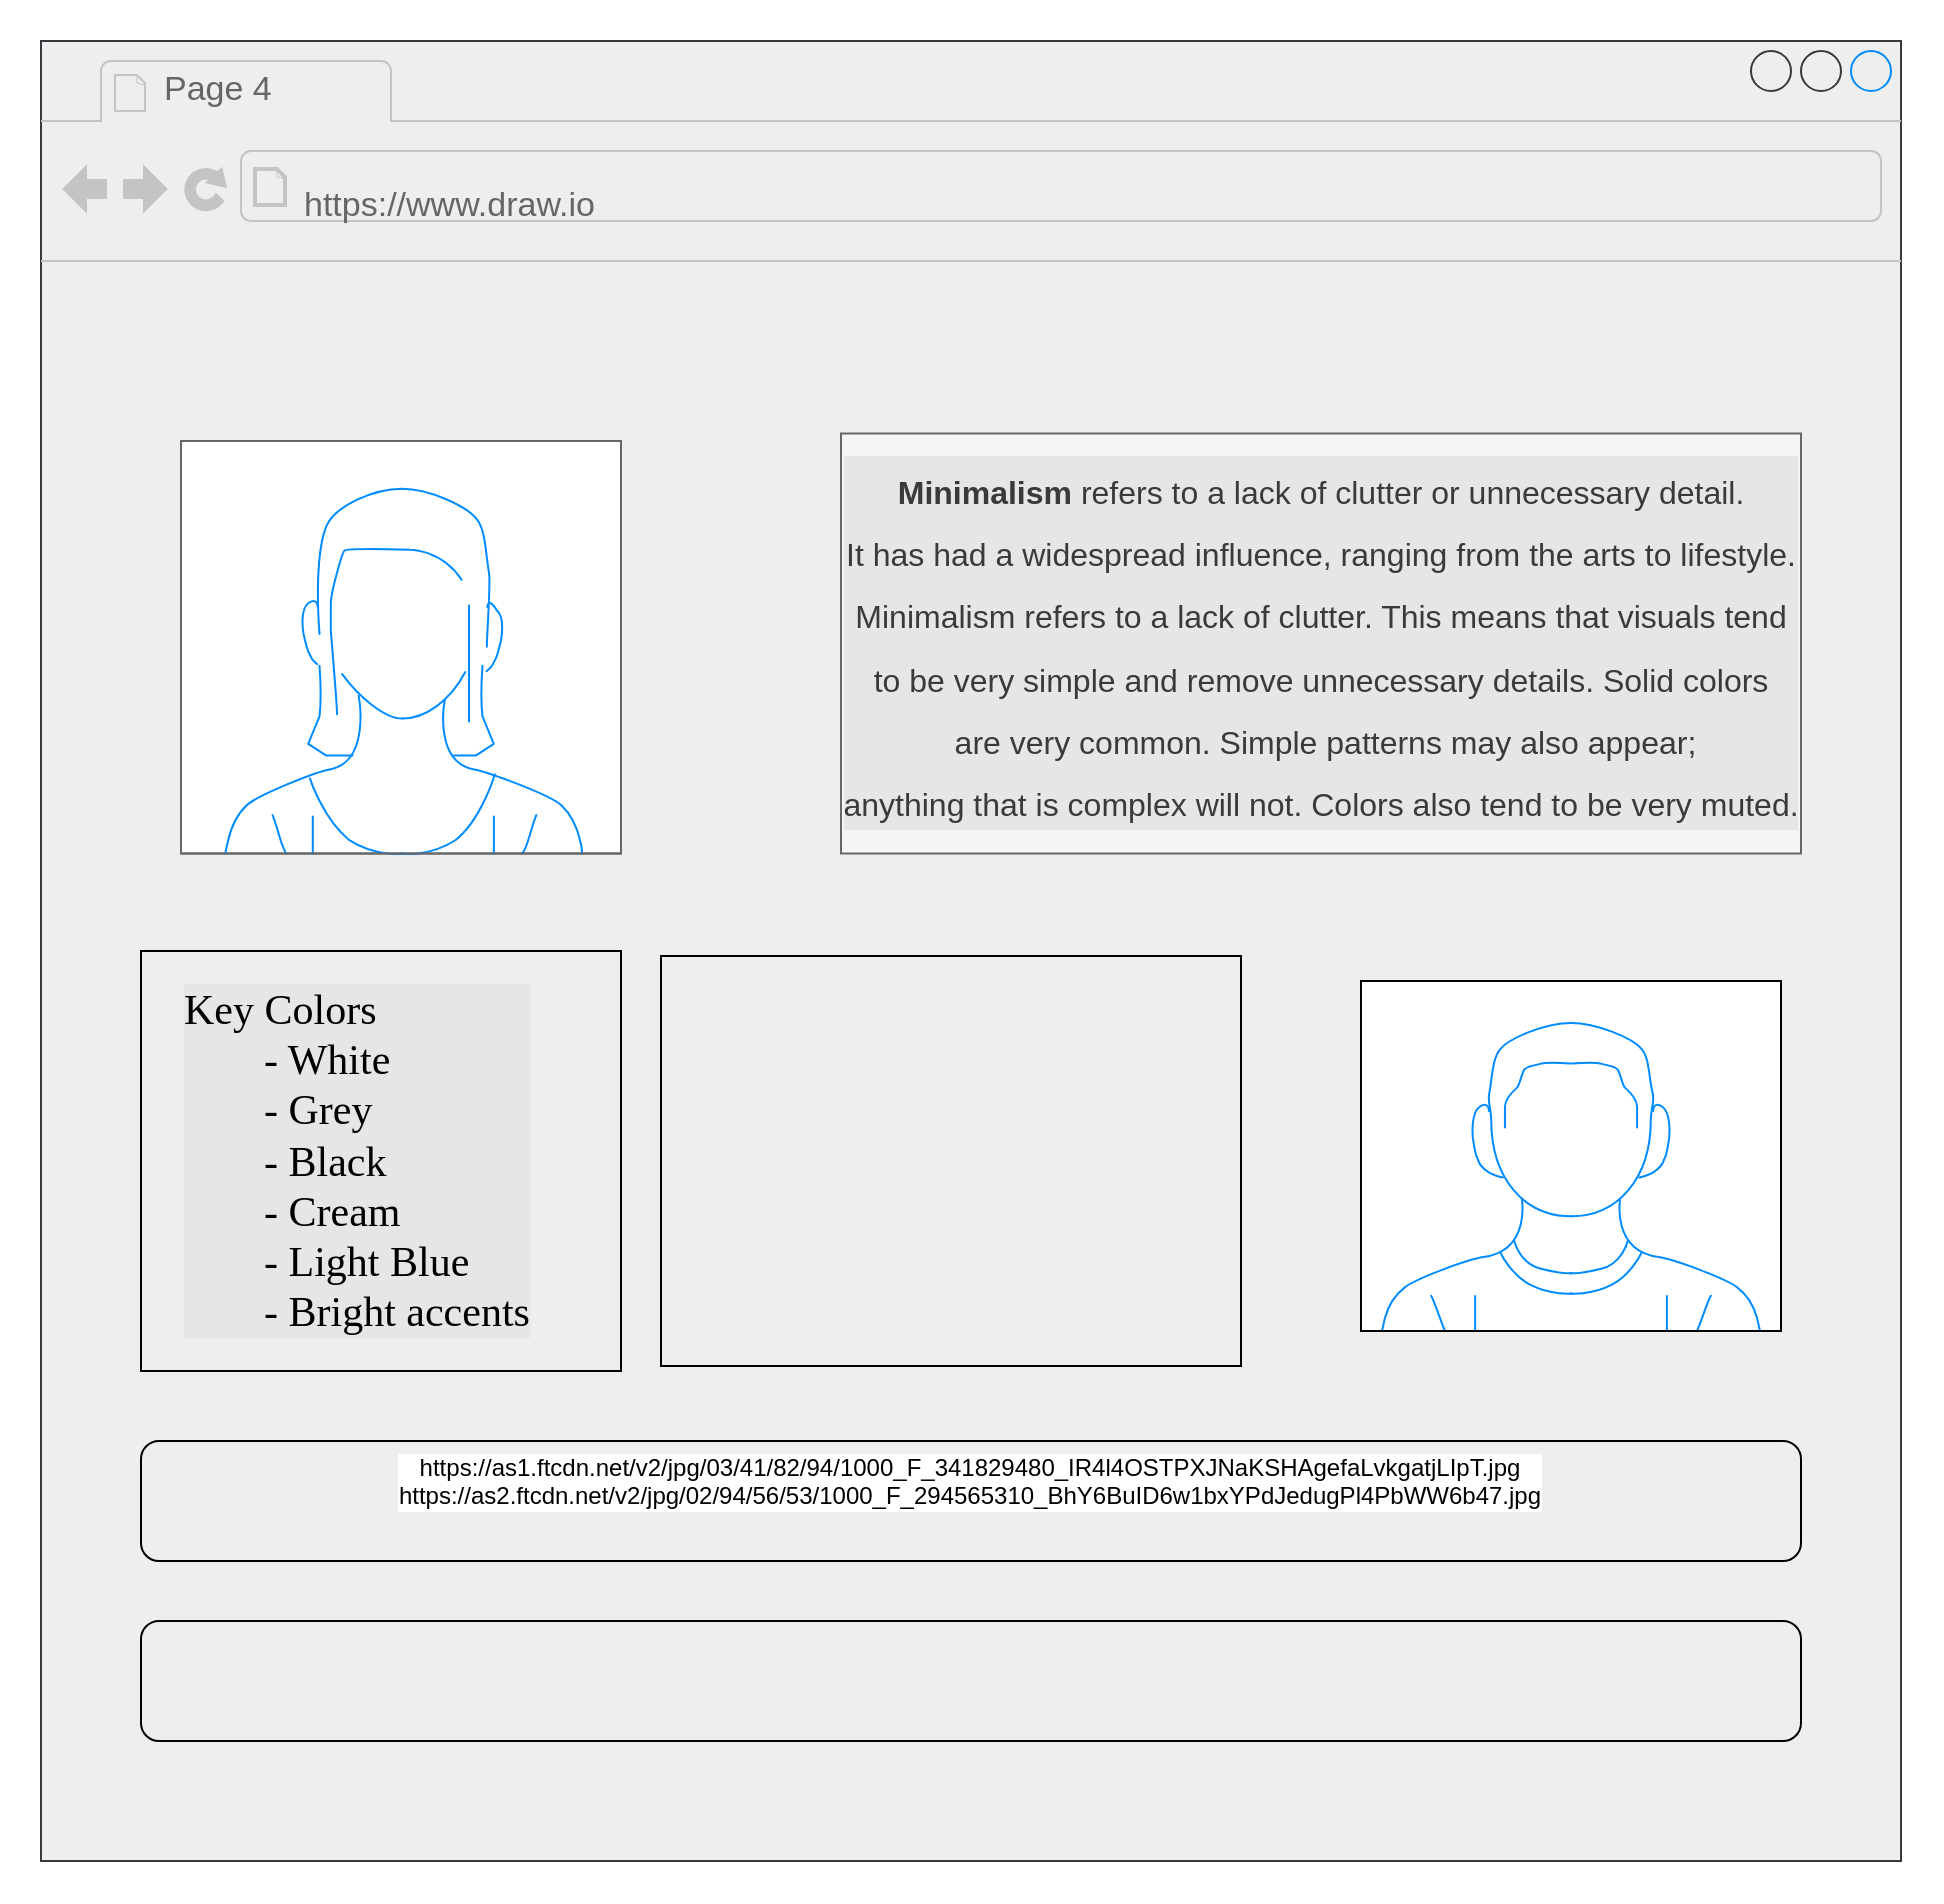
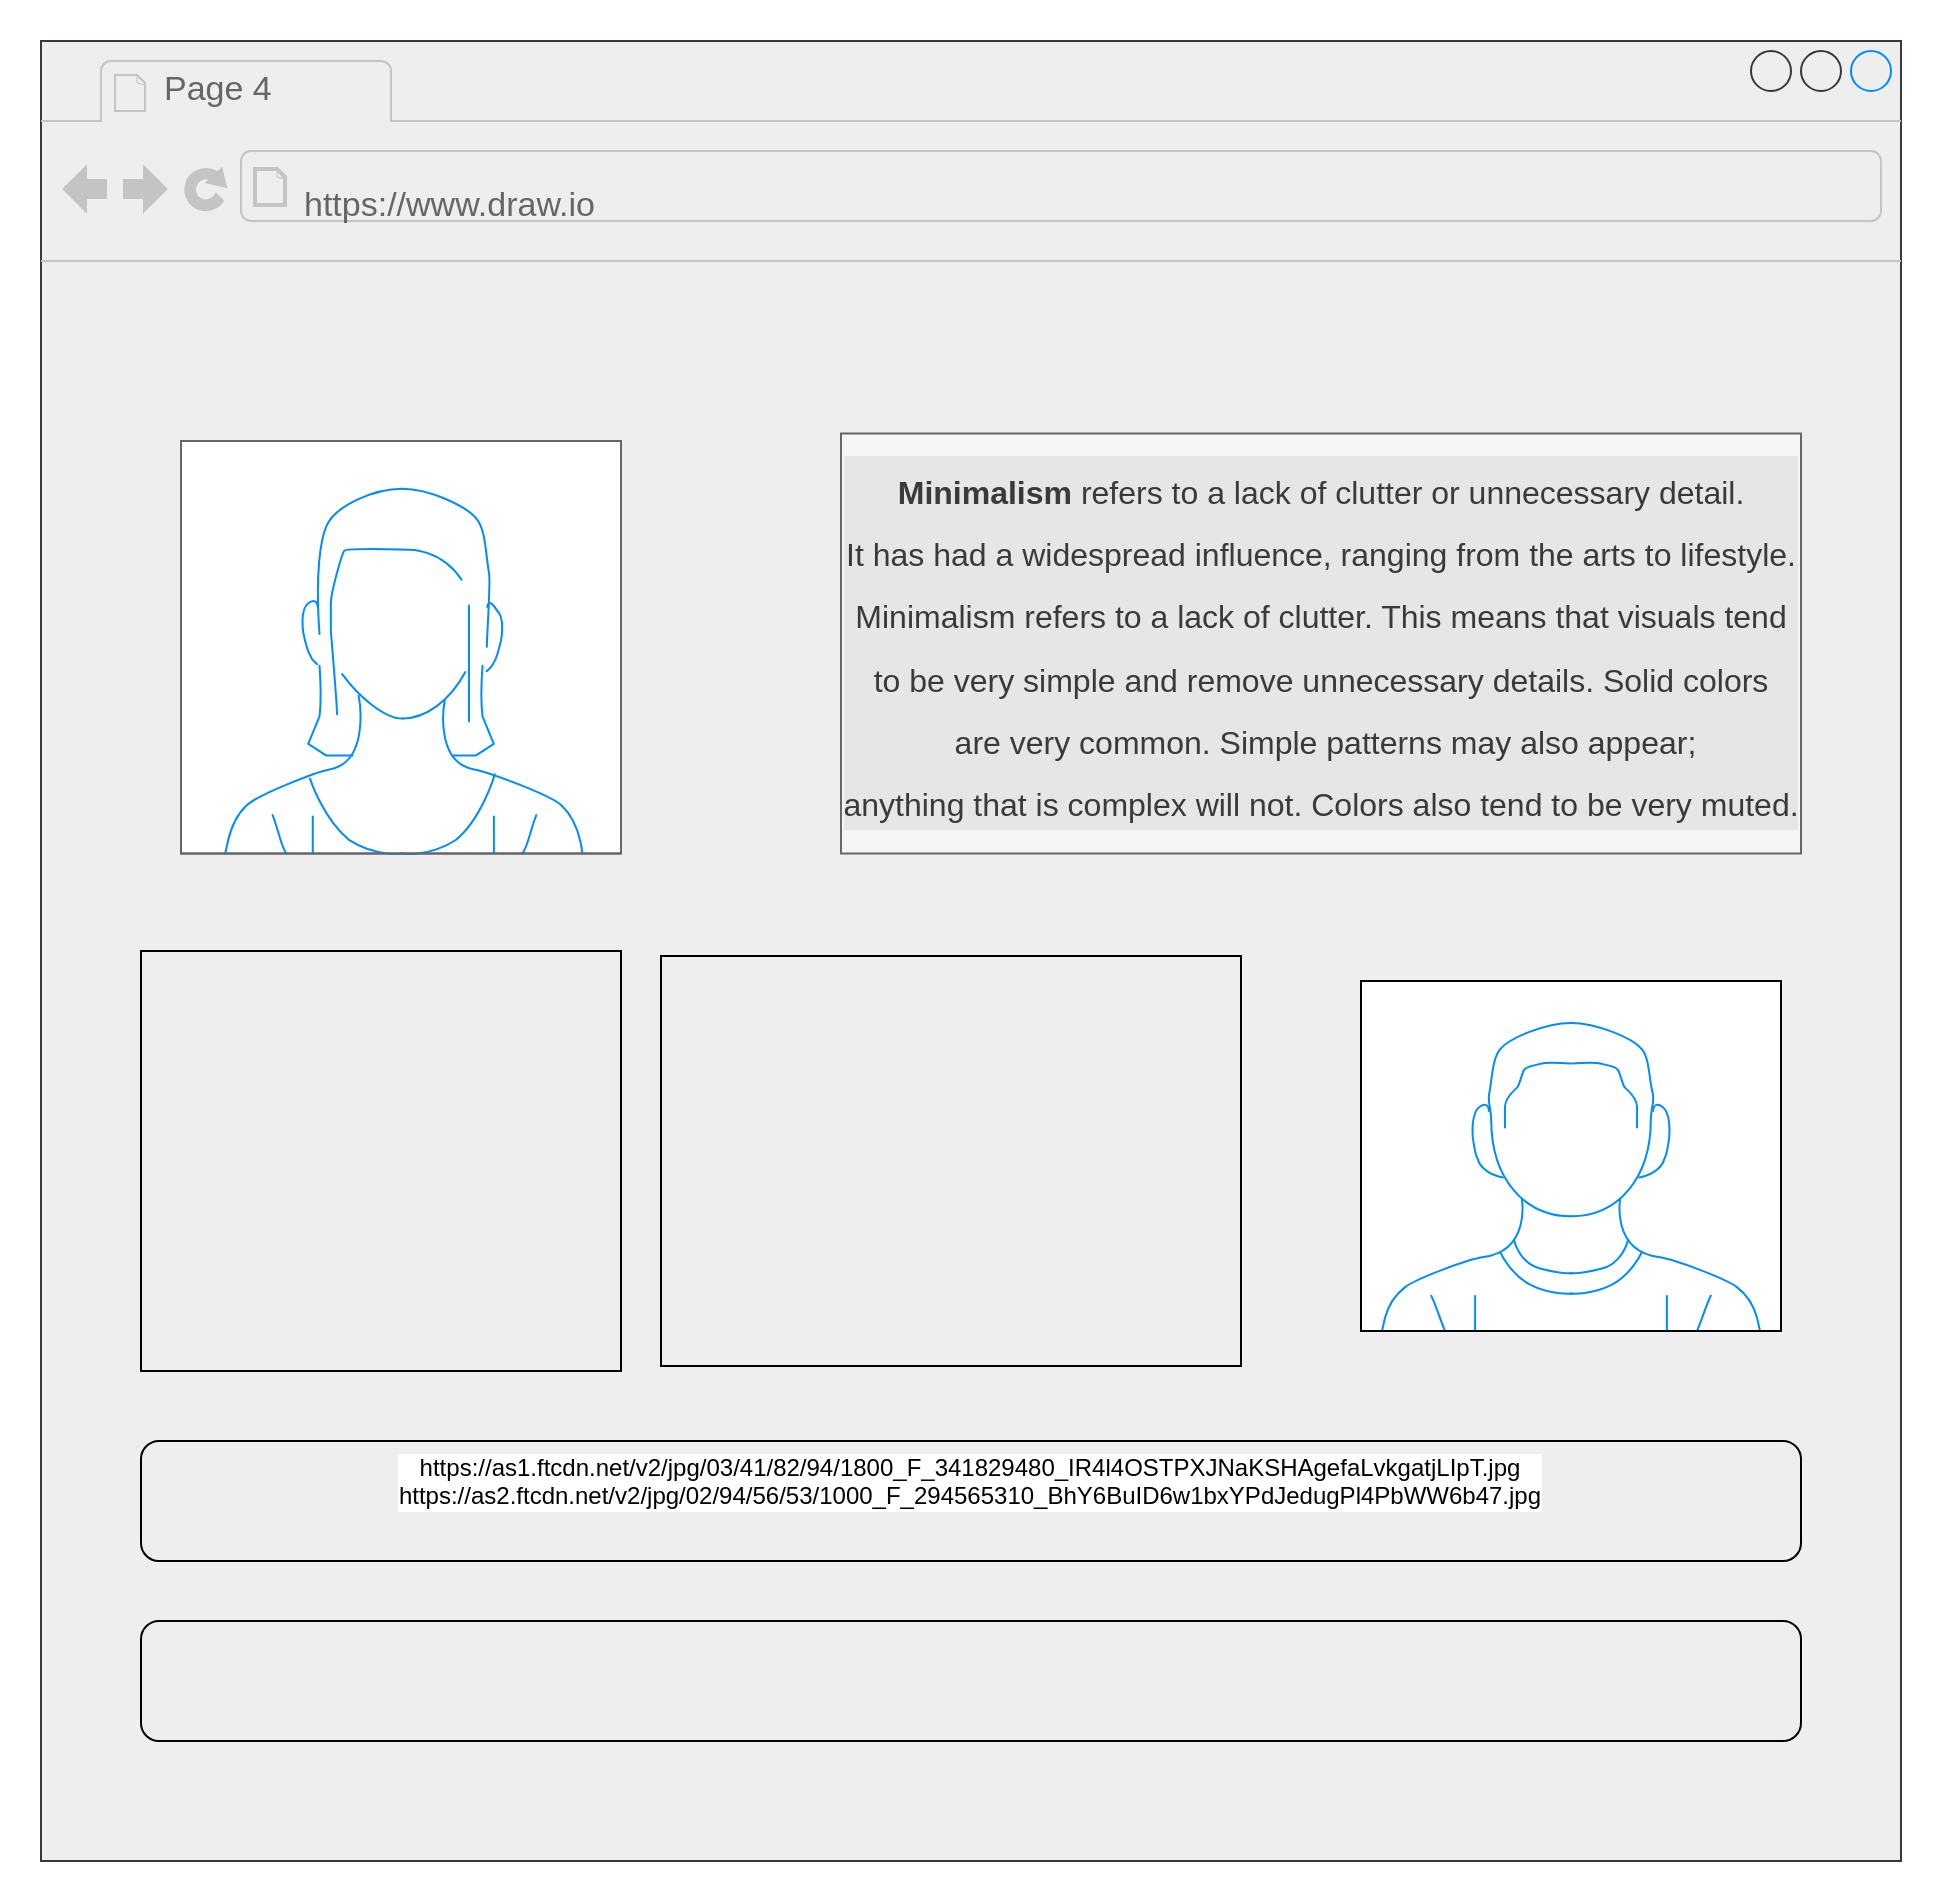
- <mxCell id="12" value="&lt;font style=&quot;font-size: 21px&quot;&gt;Key Colors&lt;br&gt;&lt;/font&gt;&lt;blockquote style=&quot;margin: 0px 0px 0px 40px ; border: none ; padding: 0px ; font-size: 21px&quot;&gt;&lt;font style=&quot;font-size: 21px&quot;&gt;- White&lt;/font&gt;&lt;/blockquote&gt;&lt;blockquote style=&quot;margin: 0px 0px 0px 40px ; border: none ; padding: 0px ; font-size: 21px&quot;&gt;&lt;font style=&quot;font-size: 21px&quot;&gt;- Grey&lt;/font&gt;&lt;/blockquote&gt;&lt;blockquote style=&quot;margin: 0px 0px 0px 40px ; border: none ; padding: 0px ; font-size: 21px&quot;&gt;&lt;font style=&quot;font-size: 21px&quot;&gt;- Black&lt;/font&gt;&lt;/blockquote&gt;&lt;blockquote style=&quot;margin: 0px 0px 0px 40px ; border: none ; padding: 0px ; font-size: 21px&quot;&gt;&lt;font style=&quot;font-size: 21px&quot;&gt;- Cream&lt;/font&gt;&lt;/blockquote&gt;&lt;blockquote style=&quot;margin: 0px 0px 0px 40px ; border: none ; padding: 0px ; font-size: 21px&quot;&gt;&lt;font style=&quot;font-size: 21px&quot;&gt;- Light Blue&lt;/font&gt;&lt;/blockquote&gt;&lt;blockquote style=&quot;margin: 0px 0px 0px 40px ; border: none ; padding: 0px ; font-size: 21px&quot;&gt;&lt;font style=&quot;font-size: 21px&quot;&gt;- Bright accents&lt;/font&gt;&lt;/blockquote&gt;" style="text;html=1;resizable=0;autosize=1;align=left;verticalAlign=middle;points=[];fillColor=none;strokeColor=none;rounded=0;labelBackgroundColor=#E6E6E6;fontFamily=Garamond;fontSize=22;fontColor=#000000;" vertex="1" parent="2"><mxGeometry x="70" y="465" width="180" height="190" as="geometry" /></mxCell>
- <mxCell id="7" value="https://as1.ftcdn.net/v2/jpg/03/41/82/94/1000_F_341829480_IR4l4OSTPXJNaKSHAgefaLvkgatjLIpT.jpg&lt;br&gt;https://as2.ftcdn.net/v2/jpg/02/94/56/53/1000_F_294565310_BhY6BuID6w1bxYPdJedugPl4PbWW6b47.jpg" style="rounded=1;whiteSpace=wrap;html=1;labelBackgroundColor=#ffffff;fillColor=none;verticalAlign=top;" parent="2" vertex="1"><mxGeometry x="50" y="700" width="830" height="60" as="geometry" /></mxCell>
+ <mxCell id="7" value="https://as1.ftcdn.net/v2/jpg/03/41/82/94/1800_F_341829480_IR4l4OSTPXJNaKSHAgefaLvkgatjLIpT.jpg&lt;br&gt;https://as2.ftcdn.net/v2/jpg/02/94/56/53/1000_F_294565310_BhY6BuID6w1bxYPdJedugPl4PbWW6b47.jpg" style="rounded=1;whiteSpace=wrap;html=1;labelBackgroundColor=#ffffff;fillColor=none;verticalAlign=top;" parent="2" vertex="1"><mxGeometry x="50" y="700" width="830" height="60" as="geometry" /></mxCell>
